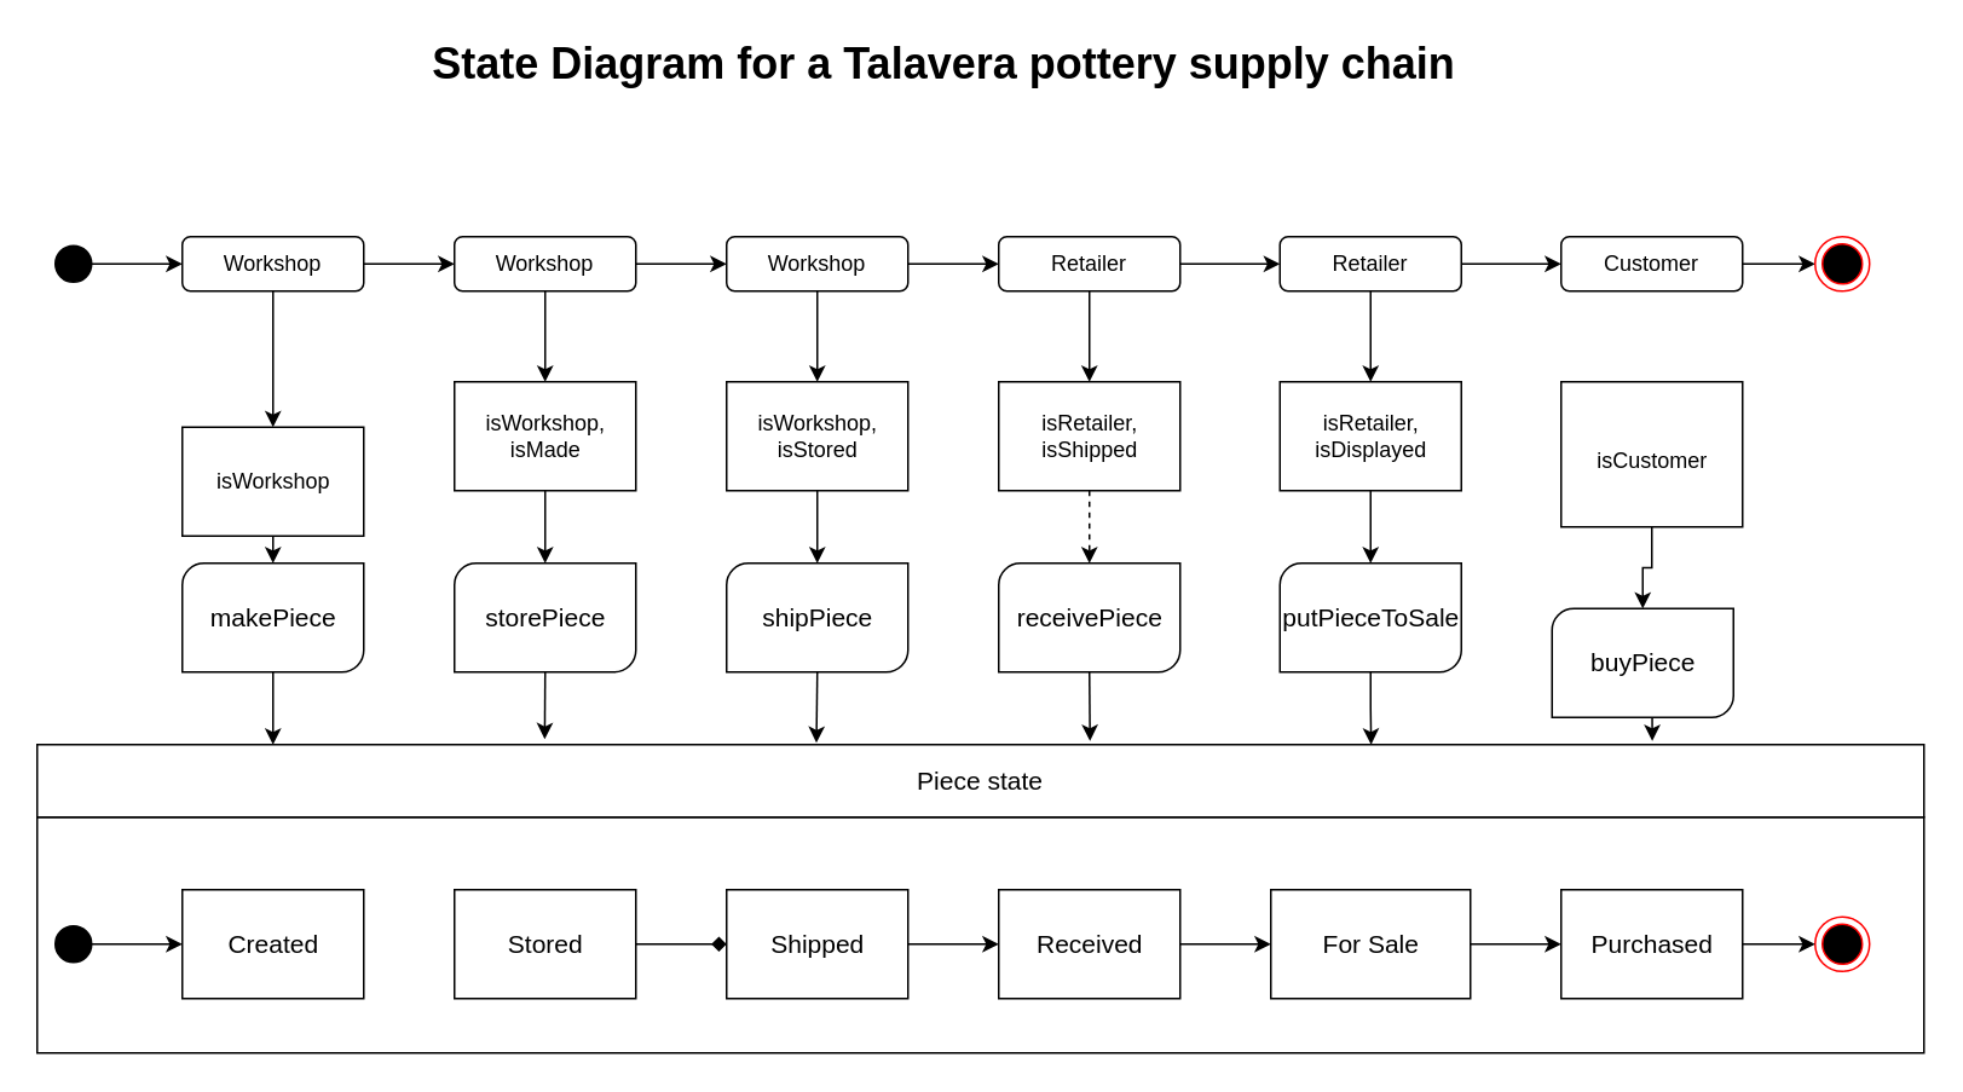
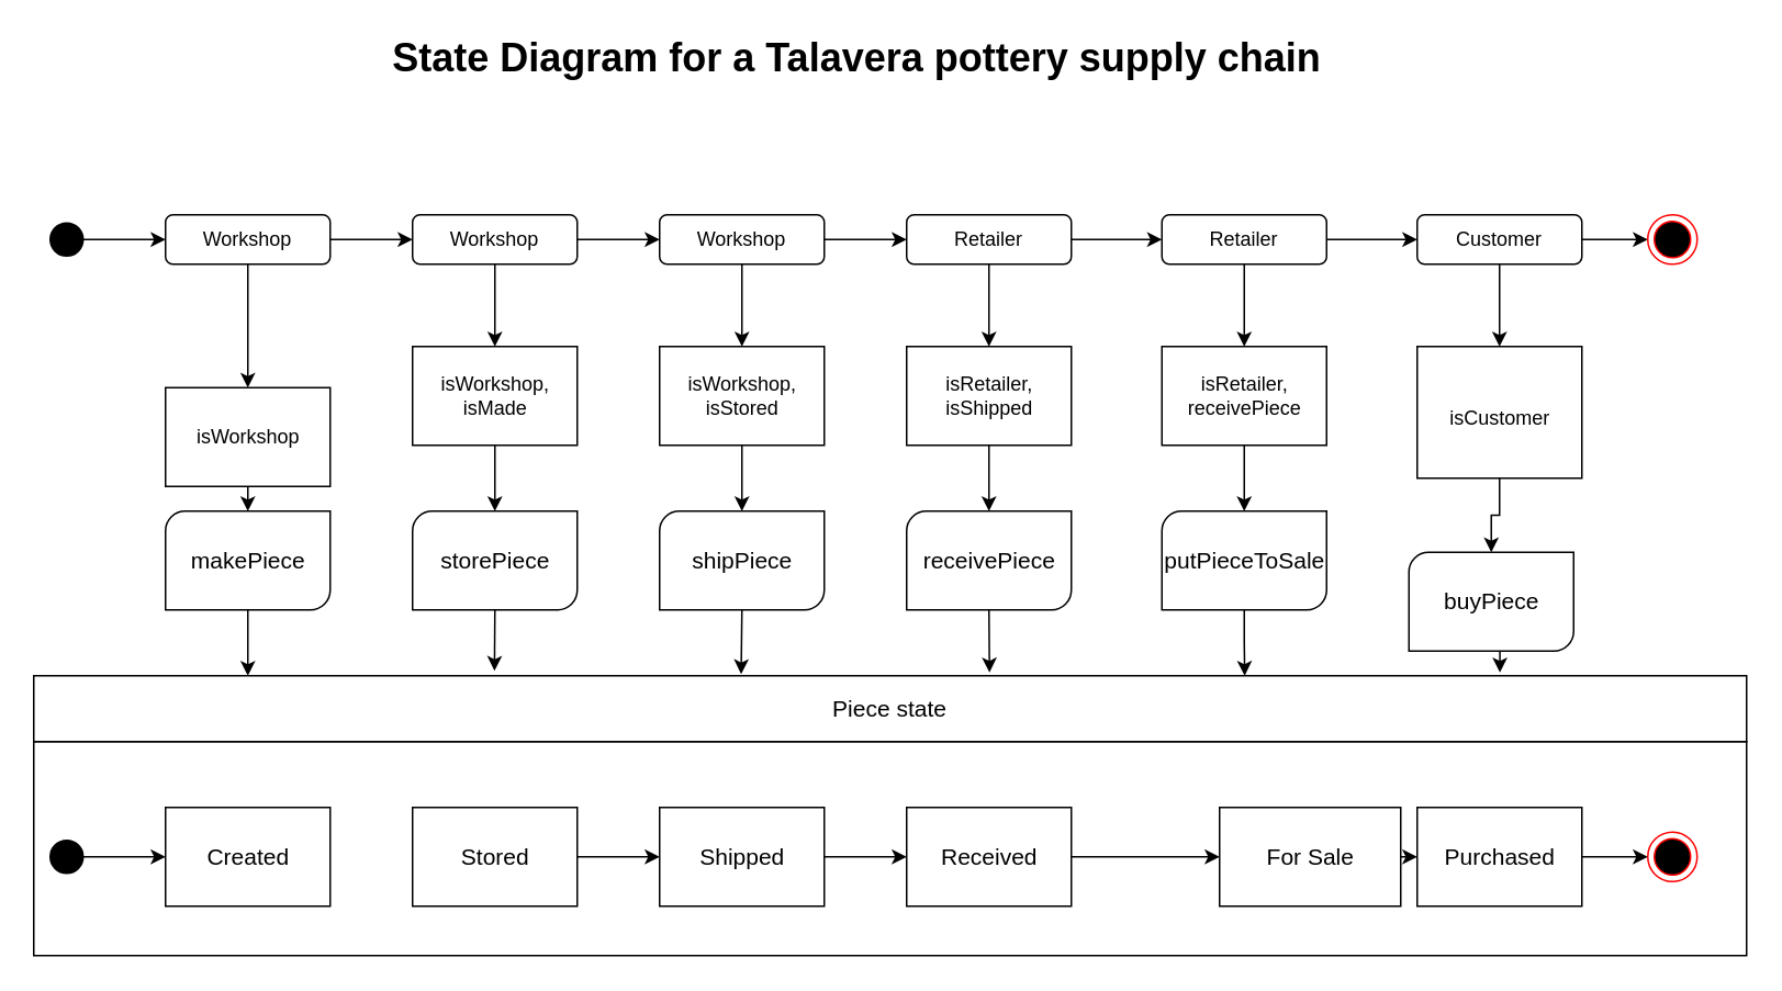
+ <mxCell id="44" style="edgeStyle=orthogonalEdgeStyle;rounded=0;orthogonalLoop=1;jettySize=auto;html=1;exitX=0.5;exitY=1;exitDx=0;exitDy=0;entryX=0.5;entryY=0;entryDx=0;entryDy=0;fontSize=12;" parent="1" source="46" target="28" edge="1"><mxGeometry relative="1" as="geometry" /></mxCell>
- <mxCell id="26" value="&lt;div&gt;&lt;font style=&quot;font-size: 12px&quot;&gt;isRetailer&lt;/font&gt;&lt;font style=&quot;font-size: 12px&quot;&gt;&lt;/font&gt;,&lt;/div&gt;&lt;div&gt;isDisplayed&lt;/div&gt;" style="html=1;fontSize=12;fillColor=#FFFFFF;" parent="1" vertex="1"><mxGeometry x="705" y="210" width="100" height="60" as="geometry" /></mxCell>
+ <mxCell id="26" value="&lt;div&gt;&lt;font style=&quot;font-size: 12px&quot;&gt;isRetailer&lt;/font&gt;&lt;font style=&quot;font-size: 12px&quot;&gt;&lt;/font&gt;,&lt;/div&gt;&lt;div&gt;receivePiece&lt;/div&gt;" style="html=1;fontSize=12;fillColor=#FFFFFF;" parent="1" vertex="1"><mxGeometry x="705" y="210" width="100" height="60" as="geometry" /></mxCell>
- <mxCell id="23" style="edgeStyle=orthogonalEdgeStyle;rounded=0;orthogonalLoop=1;jettySize=auto;html=1;exitX=0.5;exitY=1;exitDx=0;exitDy=0;entryX=0.5;entryY=0;entryDx=0;entryDy=0;entryPerimeter=0;fontSize=14;dashed=1;" parent="1" source="24" target="56" edge="1"><mxGeometry relative="1" as="geometry" /></mxCell>
+ <mxCell id="23" style="edgeStyle=orthogonalEdgeStyle;rounded=0;orthogonalLoop=1;jettySize=auto;html=1;exitX=0.5;exitY=1;exitDx=0;exitDy=0;entryX=0.5;entryY=0;entryDx=0;entryDy=0;entryPerimeter=0;fontSize=14;" parent="1" source="24" target="56" edge="1"><mxGeometry relative="1" as="geometry" /></mxCell>
- <mxCell id="12" value="" style="endArrow=diamond;html=1;rounded=0;fontSize=14;entryX=0;entryY=0.5;entryDx=0;entryDy=0;exitX=1;exitY=0.5;exitDx=0;exitDy=0;" parent="1" source="7" target="8" edge="1"><mxGeometry width="50" height="50" relative="1" as="geometry"><mxPoint x="450" y="570" as="sourcePoint" /><mxPoint x="500" y="520" as="targetPoint" /></mxGeometry></mxCell>
+ <mxCell id="12" value="" style="endArrow=classic;html=1;rounded=0;fontSize=14;entryX=0;entryY=0.5;entryDx=0;entryDy=0;exitX=1;exitY=0.5;exitDx=0;exitDy=0;" parent="1" source="7" target="8" edge="1"><mxGeometry width="50" height="50" relative="1" as="geometry"><mxPoint x="450" y="570" as="sourcePoint" /><mxPoint x="500" y="520" as="targetPoint" /></mxGeometry></mxCell>
- <mxCell id="10" value="For Sale" style="html=1;fontSize=14;fillColor=#FFFFFF;" parent="1" vertex="1"><mxGeometry x="700" y="490" width="110" height="60" as="geometry" /></mxCell>
+ <mxCell id="10" value="For Sale" style="html=1;fontSize=14;fillColor=#FFFFFF;" parent="1" vertex="1"><mxGeometry x="740" y="490" width="110" height="60" as="geometry" /></mxCell>
